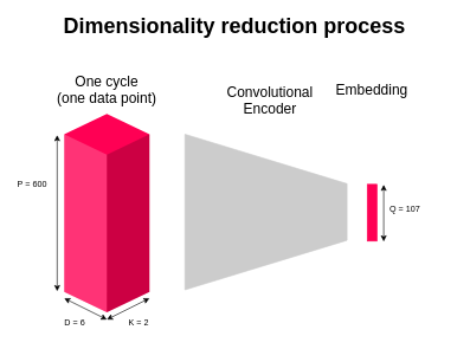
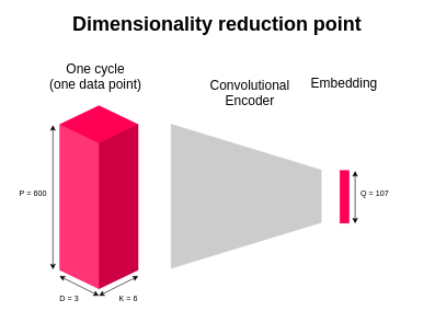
- <mxCell id="14" value="&lt;font style=&quot;font-size: 30px&quot;&gt;&lt;b&gt;Dimensionality reduction process&lt;/b&gt;&lt;/font&gt;" style="text;html=1;strokeColor=none;fillColor=none;align=center;verticalAlign=middle;whiteSpace=wrap;rounded=0;" vertex="1" parent="1"><mxGeometry x="20" y="20" width="620" height="30" as="geometry" /></mxCell>
+ <mxCell id="14" value="&lt;font style=&quot;font-size: 30px&quot;&gt;&lt;b&gt;Dimensionality reduction point&lt;/b&gt;&lt;/font&gt;" style="text;html=1;strokeColor=none;fillColor=none;align=center;verticalAlign=middle;whiteSpace=wrap;rounded=0;" vertex="1" parent="1"><mxGeometry x="20" y="20" width="620" height="30" as="geometry" /></mxCell>
- <mxCell id="9" value="&lt;font style=&quot;font-size: 20px&quot;&gt;One cycle &lt;br&gt;(one data point)&lt;/font&gt;" style="text;html=1;strokeColor=none;fillColor=none;align=center;verticalAlign=middle;whiteSpace=wrap;rounded=0;" vertex="1" parent="1"><mxGeometry x="75" y="110" width="150" height="30" as="geometry" /></mxCell>
+ <mxCell id="9" value="&lt;font style=&quot;font-size: 20px&quot;&gt;One cycle &lt;br&gt;(one data point)&lt;/font&gt;" style="text;html=1;strokeColor=none;fillColor=none;align=center;verticalAlign=middle;whiteSpace=wrap;rounded=0;" vertex="1" parent="1"><mxGeometry x="70" y="100" width="150" height="30" as="geometry" /></mxCell>
- <mxCell id="6" value="P = 600" style="text;html=1;strokeColor=none;fillColor=none;align=center;verticalAlign=middle;whiteSpace=wrap;rounded=0;" vertex="1" parent="1"><mxGeometry x="15" y="245" width="60" height="30" as="geometry" /></mxCell>
+ <mxCell id="6" value="P = 600" style="text;html=1;strokeColor=none;fillColor=none;align=center;verticalAlign=middle;whiteSpace=wrap;rounded=0;" vertex="1" parent="1"><mxGeometry x="20" y="280" width="60" height="30" as="geometry" /></mxCell>
- <mxCell id="7" value="D = 6" style="text;html=1;strokeColor=none;fillColor=none;align=center;verticalAlign=middle;whiteSpace=wrap;rounded=0;" vertex="1" parent="1"><mxGeometry x="70" y="440" width="70" height="30" as="geometry" /></mxCell>
+ <mxCell id="7" value="D = 3" style="text;html=1;strokeColor=none;fillColor=none;align=center;verticalAlign=middle;whiteSpace=wrap;rounded=0;" vertex="1" parent="1"><mxGeometry x="70" y="440" width="70" height="30" as="geometry" /></mxCell>
- <mxCell id="8" value="K = 2" style="text;html=1;strokeColor=none;fillColor=none;align=center;verticalAlign=middle;whiteSpace=wrap;rounded=0;" vertex="1" parent="1"><mxGeometry x="160" y="440" width="70" height="30" as="geometry" /></mxCell>
+ <mxCell id="8" value="K = 6" style="text;html=1;strokeColor=none;fillColor=none;align=center;verticalAlign=middle;whiteSpace=wrap;rounded=0;" vertex="1" parent="1"><mxGeometry x="160" y="440" width="70" height="30" as="geometry" /></mxCell>
